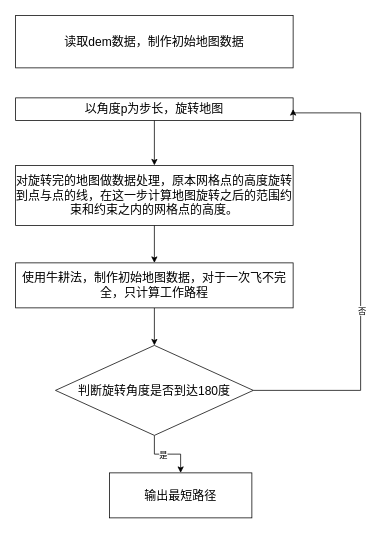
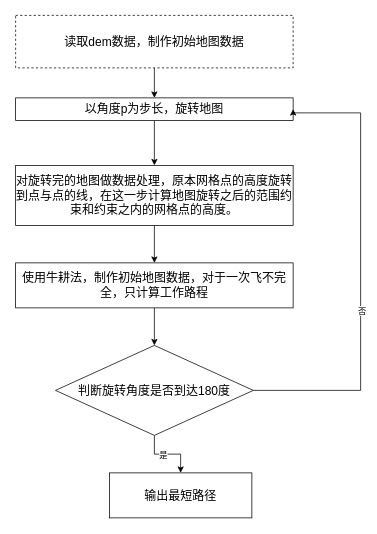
- <mxCell id="3" value="&lt;div&gt;&lt;font style=&quot;font-size: 16px;&quot;&gt;读取dem数据，制作初始地图数据&lt;/font&gt;&lt;/div&gt;" style="rounded=0;whiteSpace=wrap;html=1;" parent="1" vertex="1"><mxGeometry x="20" y="20" width="370" height="70" as="geometry" /></mxCell>
+ <mxCell id="3" value="&lt;div&gt;&lt;font style=&quot;font-size: 16px;&quot;&gt;读取dem数据，制作初始地图数据&lt;/font&gt;&lt;/div&gt;" style="rounded=0;whiteSpace=wrap;html=1;dashed=1;" parent="1" vertex="1"><mxGeometry x="20" y="20" width="370" height="70" as="geometry" /></mxCell>
+ <mxCell id="2" value="" style="edgeStyle=orthogonalEdgeStyle;rounded=0;orthogonalLoop=1;jettySize=auto;html=1;" parent="1" source="3" target="5" edge="1"><mxGeometry relative="1" as="geometry" /></mxCell>
